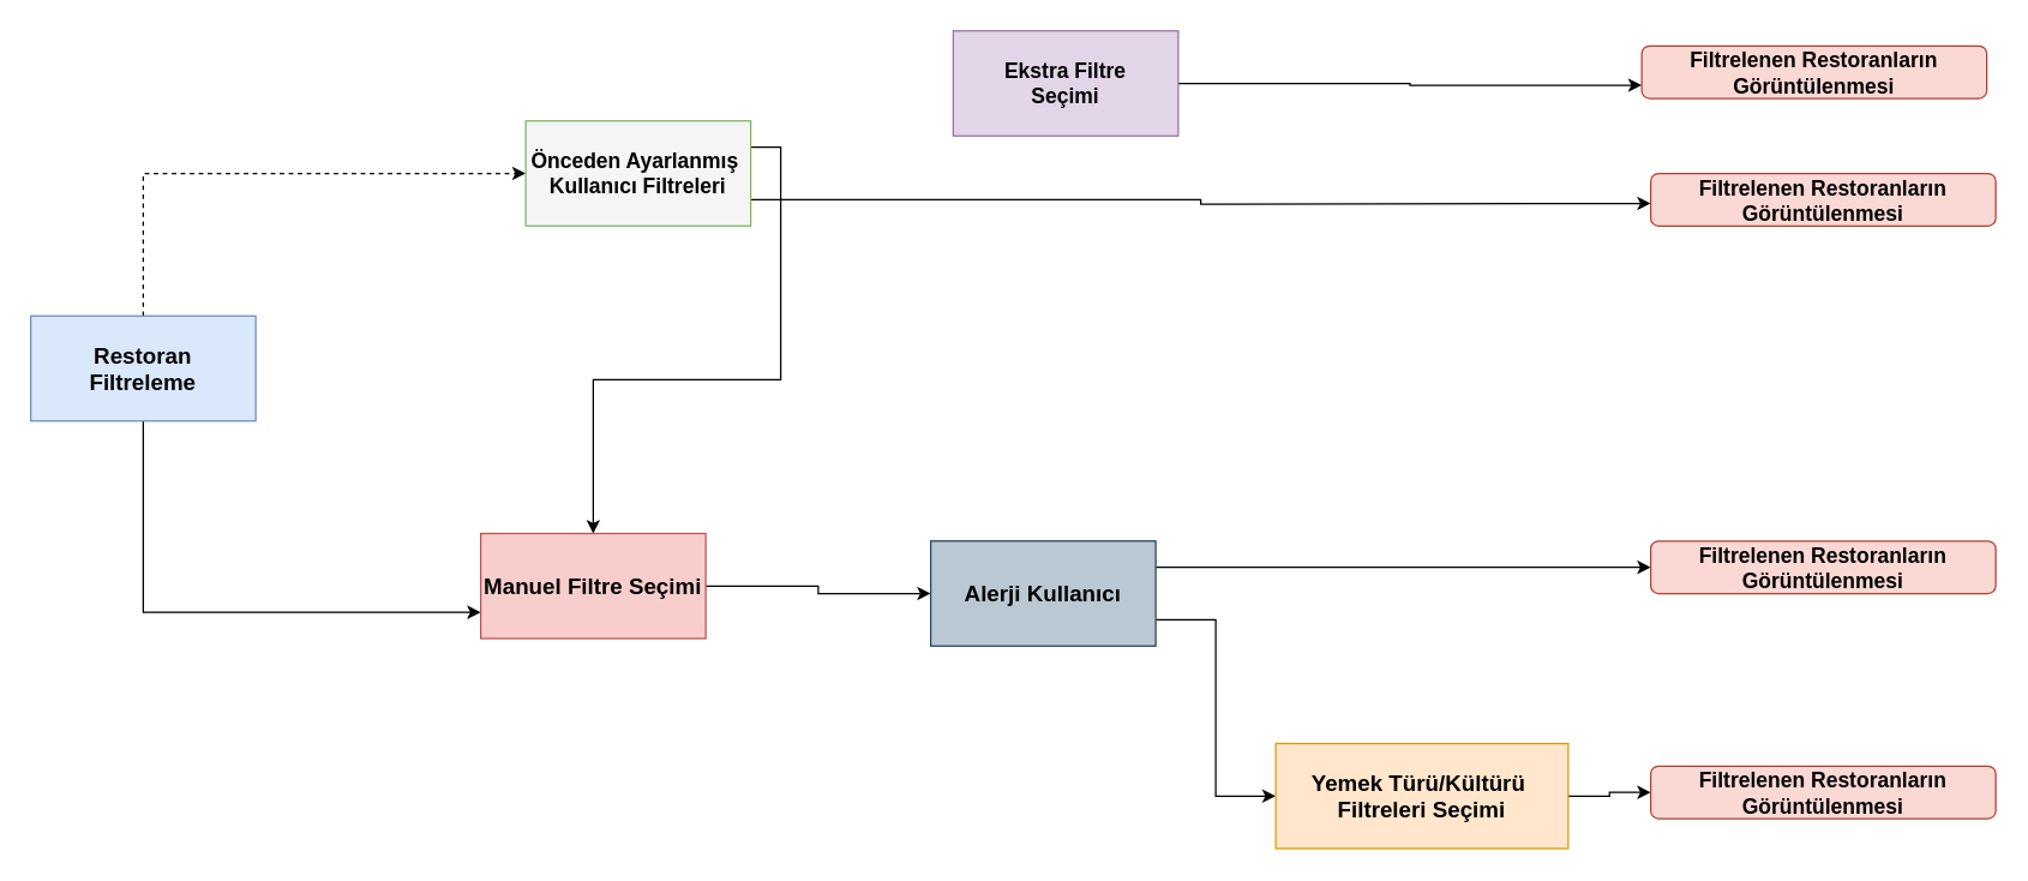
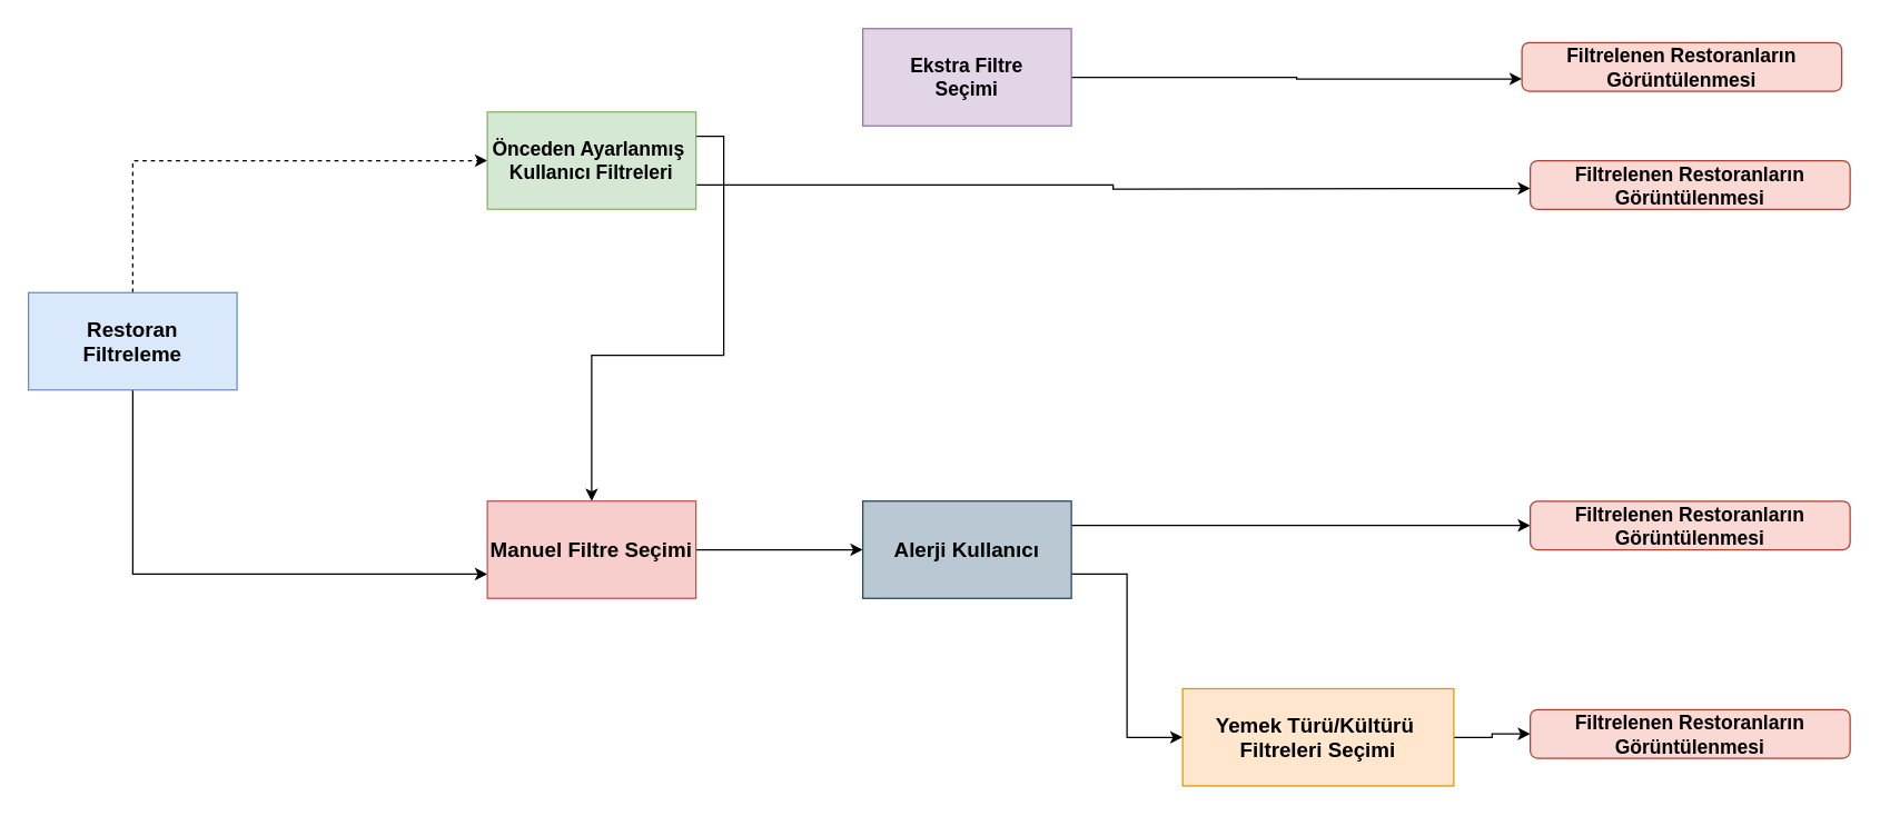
- <mxCell id="11" value="&lt;b style=&quot;font-size: 14px;&quot;&gt;&lt;font style=&quot;font-size: 14px;&quot;&gt;Ekstra Filtre&lt;/font&gt;&lt;/b&gt;&lt;div style=&quot;font-size: 14px;&quot;&gt;&lt;b style=&quot;&quot;&gt;&lt;font style=&quot;font-size: 14px;&quot;&gt;Seçimi&lt;/font&gt;&lt;/b&gt;&lt;/div&gt;" style="rounded=0;whiteSpace=wrap;html=1;fillColor=#e1d5e7;strokeColor=#9673a6;" vertex="1" parent="1"><mxGeometry x="635" y="20" width="150" height="70" as="geometry" /></mxCell>
+ <mxCell id="11" value="&lt;b style=&quot;font-size: 14px;&quot;&gt;&lt;font style=&quot;font-size: 14px;&quot;&gt;Ekstra Filtre&lt;/font&gt;&lt;/b&gt;&lt;div style=&quot;font-size: 14px;&quot;&gt;&lt;b style=&quot;&quot;&gt;&lt;font style=&quot;font-size: 14px;&quot;&gt;Seçimi&lt;/font&gt;&lt;/b&gt;&lt;/div&gt;" style="rounded=0;whiteSpace=wrap;html=1;fillColor=#e1d5e7;strokeColor=#9673a6;" vertex="1" parent="1"><mxGeometry x="620" y="20" width="150" height="70" as="geometry" /></mxCell>
- <mxCell id="7" value="&lt;b style=&quot;font-size: 14px;&quot;&gt;&lt;font style=&quot;font-size: 14px;&quot;&gt;Önceden Ayarlanmış&amp;nbsp;&lt;/font&gt;&lt;/b&gt;&lt;div style=&quot;font-size: 14px;&quot;&gt;&lt;b style=&quot;&quot;&gt;&lt;font style=&quot;font-size: 14px;&quot;&gt;Kullanıcı Filtreleri&lt;/font&gt;&lt;/b&gt;&lt;/div&gt;" style="rounded=0;whiteSpace=wrap;html=1;fillColor=#f5f5f5;strokeColor=#82b366;" vertex="1" parent="1"><mxGeometry x="350" y="80" width="150" height="70" as="geometry" /></mxCell>
+ <mxCell id="7" value="&lt;b style=&quot;font-size: 14px;&quot;&gt;&lt;font style=&quot;font-size: 14px;&quot;&gt;Önceden Ayarlanmış&amp;nbsp;&lt;/font&gt;&lt;/b&gt;&lt;div style=&quot;font-size: 14px;&quot;&gt;&lt;b style=&quot;&quot;&gt;&lt;font style=&quot;font-size: 14px;&quot;&gt;Kullanıcı Filtreleri&lt;/font&gt;&lt;/b&gt;&lt;/div&gt;" style="rounded=0;whiteSpace=wrap;html=1;fillColor=#d5e8d4;strokeColor=#82b366;" vertex="1" parent="1"><mxGeometry x="350" y="80" width="150" height="70" as="geometry" /></mxCell>
- <mxCell id="9" value="&lt;b&gt;&lt;font style=&quot;font-size: 15px;&quot;&gt;Manuel Filtre Seçimi&lt;/font&gt;&lt;/b&gt;" style="rounded=0;whiteSpace=wrap;html=1;fillColor=#f8cecc;strokeColor=#b85450;" vertex="1" parent="1"><mxGeometry x="320" y="355" width="150" height="70" as="geometry" /></mxCell>
+ <mxCell id="9" value="&lt;b&gt;&lt;font style=&quot;font-size: 15px;&quot;&gt;Manuel Filtre Seçimi&lt;/font&gt;&lt;/b&gt;" style="rounded=0;whiteSpace=wrap;html=1;fillColor=#f8cecc;strokeColor=#b85450;" vertex="1" parent="1"><mxGeometry x="350" y="360" width="150" height="70" as="geometry" /></mxCell>
